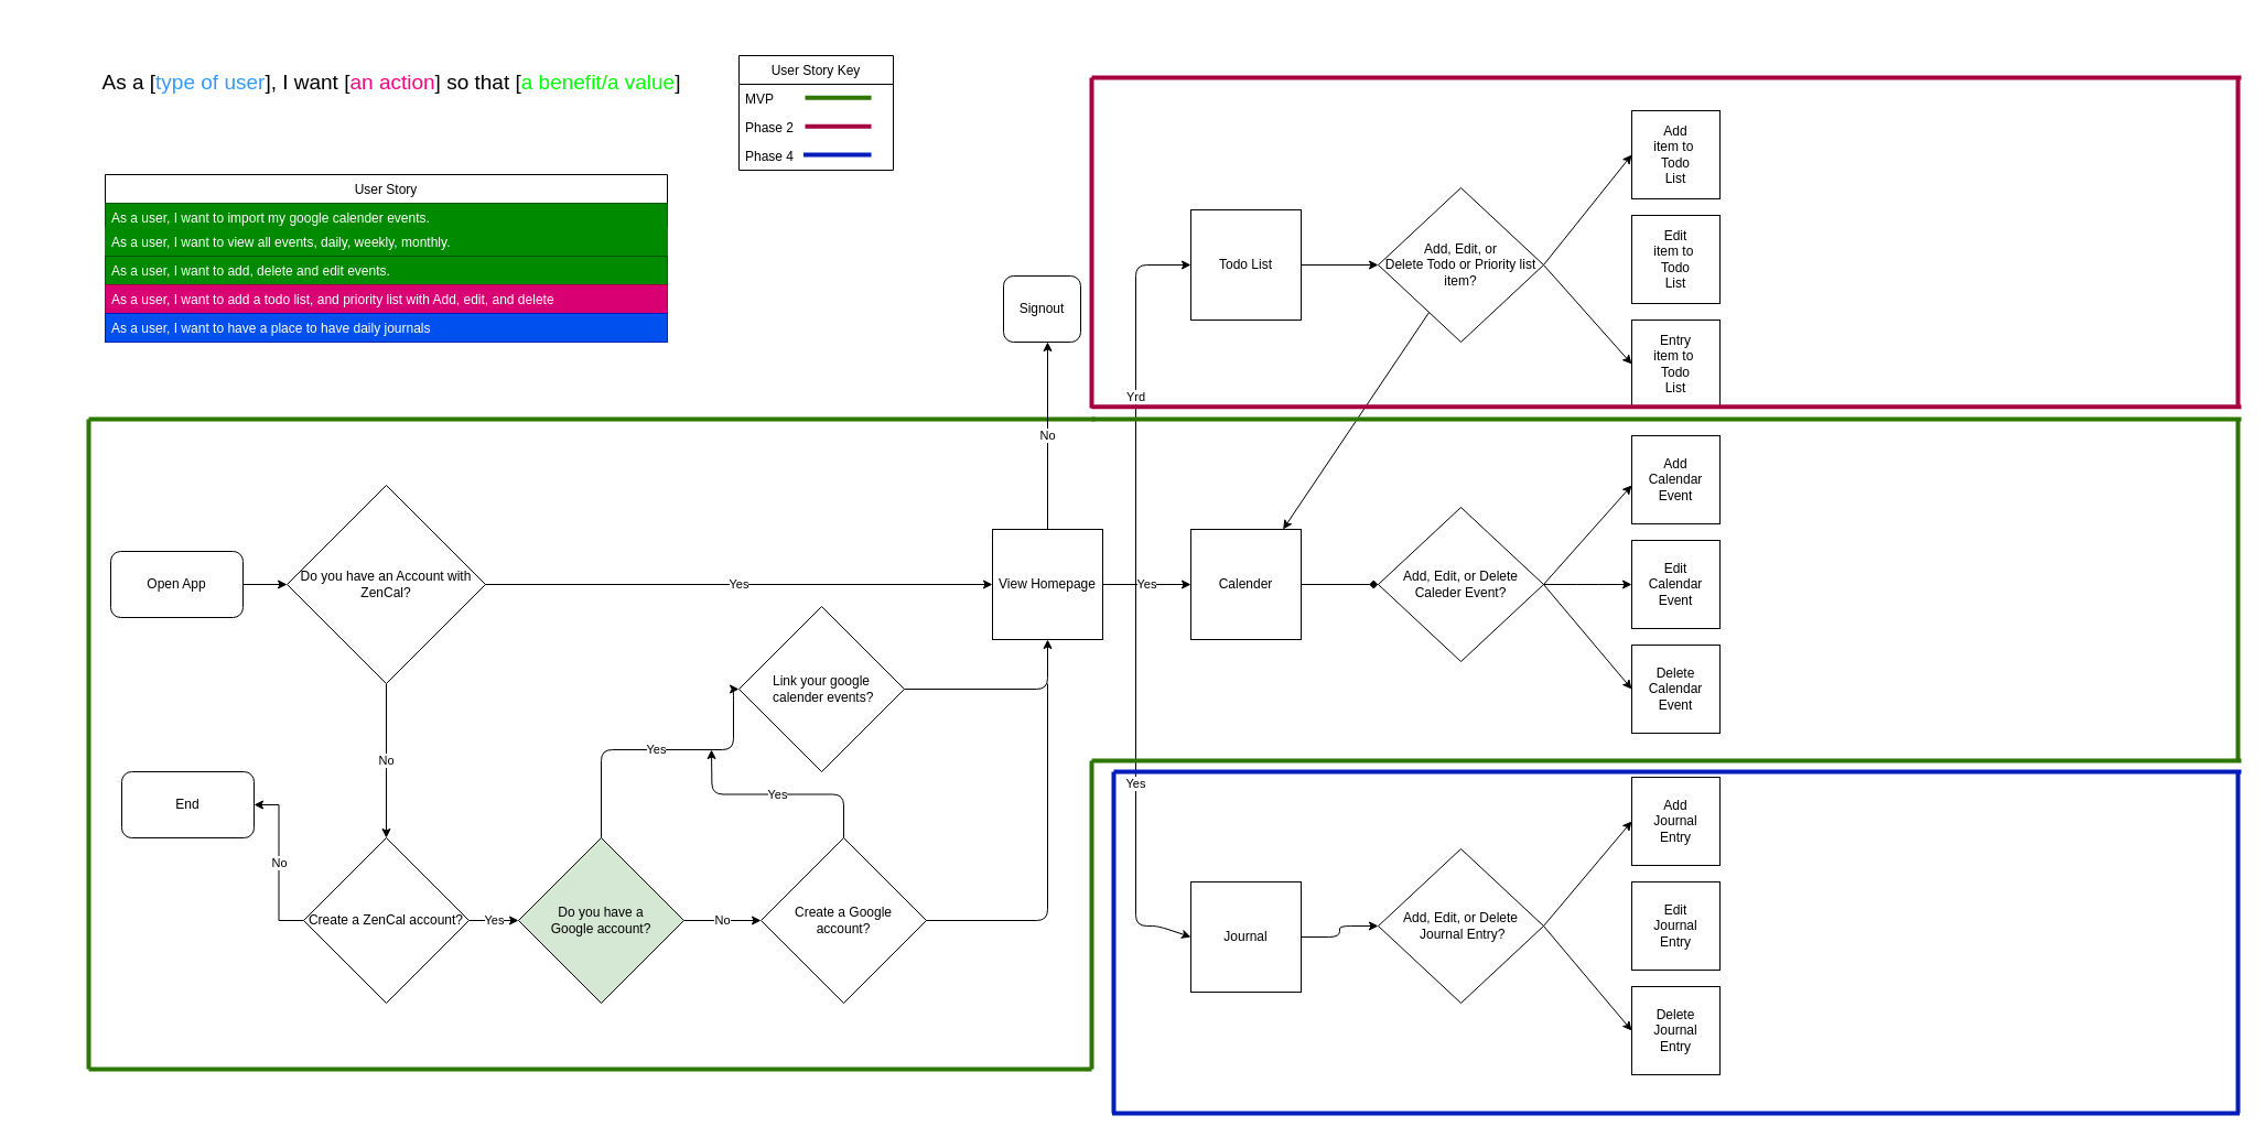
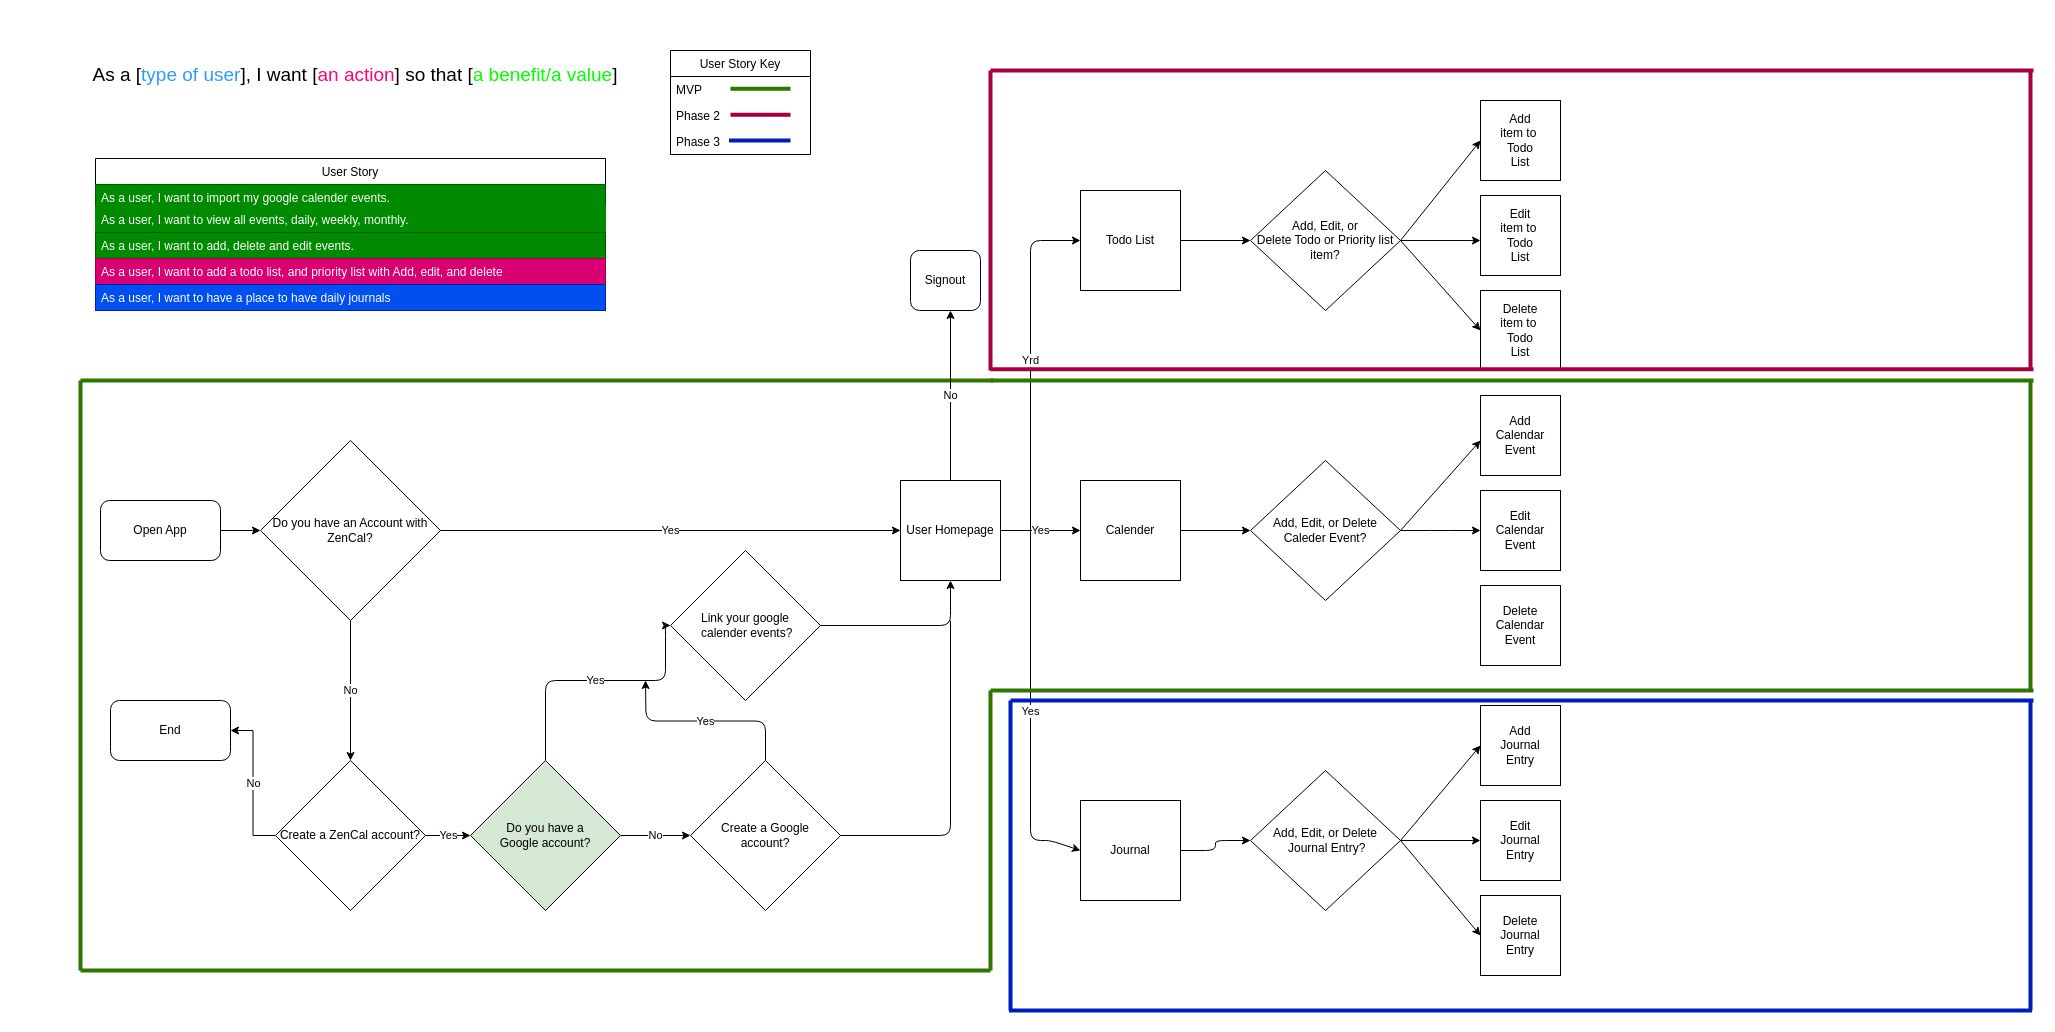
- <mxCell id="14" value="Phase 4" style="text;strokeColor=none;fillColor=none;align=left;verticalAlign=top;spacingLeft=4;spacingRight=4;overflow=hidden;rotatable=0;points=[[0,0.5],[1,0.5]];portConstraint=eastwest;" parent="9" vertex="1"><mxGeometry y="78" width="140" height="26" as="geometry" /></mxCell>
+ <mxCell id="14" value="Phase 3" style="text;strokeColor=none;fillColor=none;align=left;verticalAlign=top;spacingLeft=4;spacingRight=4;overflow=hidden;rotatable=0;points=[[0,0.5],[1,0.5]];portConstraint=eastwest;" parent="9" vertex="1"><mxGeometry y="78" width="140" height="26" as="geometry" /></mxCell>
- <mxCell id="54" value="Entry&lt;br&gt;item to&amp;nbsp;&lt;br&gt;Todo&lt;br&gt;List" style="whiteSpace=wrap;html=1;aspect=fixed;rounded=0;sketch=0;" parent="1" vertex="1"><mxGeometry x="1480" y="290" width="80" height="80" as="geometry" /></mxCell>
+ <mxCell id="54" value="Delete&lt;br&gt;item to&amp;nbsp;&lt;br&gt;Todo&lt;br&gt;List" style="whiteSpace=wrap;html=1;aspect=fixed;rounded=0;sketch=0;" parent="1" vertex="1"><mxGeometry x="1480" y="290" width="80" height="80" as="geometry" /></mxCell>
- <mxCell id="60" value="" style="endArrow=classic;html=1;" parent="1" source="24" target="44" edge="1"><mxGeometry width="50" height="50" relative="1" as="geometry"><mxPoint x="1420" y="290" as="sourcePoint" /><mxPoint x="1470" y="240" as="targetPoint" /></mxGeometry></mxCell>
+ <mxCell id="60" value="" style="endArrow=classic;html=1;entryX=0;entryY=0.563;entryDx=0;entryDy=0;entryPerimeter=0;" parent="1" source="24" target="53" edge="1"><mxGeometry width="50" height="50" relative="1" as="geometry"><mxPoint x="1420" y="290" as="sourcePoint" /><mxPoint x="1470" y="240" as="targetPoint" /></mxGeometry></mxCell>
- <mxCell id="19" value="&lt;p style=&quot;line-height: 90%&quot;&gt;View Homepage&lt;/p&gt;" style="whiteSpace=wrap;html=1;aspect=fixed;labelBackgroundColor=none;" parent="1" vertex="1"><mxGeometry x="900" y="480" width="100" height="100" as="geometry" /></mxCell>
+ <mxCell id="19" value="&lt;p style=&quot;line-height: 90%&quot;&gt;User Homepage&lt;/p&gt;" style="whiteSpace=wrap;html=1;aspect=fixed;labelBackgroundColor=none;" parent="1" vertex="1"><mxGeometry x="900" y="480" width="100" height="100" as="geometry" /></mxCell>
- <mxCell id="43" value="" style="edgeStyle=orthogonalEdgeStyle;curved=0;rounded=1;sketch=0;orthogonalLoop=1;jettySize=auto;html=1;endArrow=diamond;" parent="1" source="44" target="23" edge="1"><mxGeometry relative="1" as="geometry" /></mxCell>
+ <mxCell id="43" value="" style="edgeStyle=orthogonalEdgeStyle;curved=0;rounded=1;sketch=0;orthogonalLoop=1;jettySize=auto;html=1;" parent="1" source="44" target="23" edge="1"><mxGeometry relative="1" as="geometry" /></mxCell>
- <mxCell id="55" value="" style="endArrow=classic;html=1;exitX=1;exitY=0.5;exitDx=0;exitDy=0;entryX=0;entryY=0.5;entryDx=0;entryDy=0;" parent="1" source="23" target="48" edge="1"><mxGeometry width="50" height="50" relative="1" as="geometry"><mxPoint x="1420" y="690" as="sourcePoint" /><mxPoint x="1470" y="640" as="targetPoint" /></mxGeometry></mxCell>
+ <mxCell id="57" value="" style="endArrow=classic;html=1;exitX=1;exitY=0.5;exitDx=0;exitDy=0;entryX=0;entryY=0.5;entryDx=0;entryDy=0;" parent="1" source="25" target="50" edge="1"><mxGeometry width="50" height="50" relative="1" as="geometry"><mxPoint x="1420" y="800" as="sourcePoint" /><mxPoint x="1470" y="750" as="targetPoint" /></mxGeometry></mxCell>
